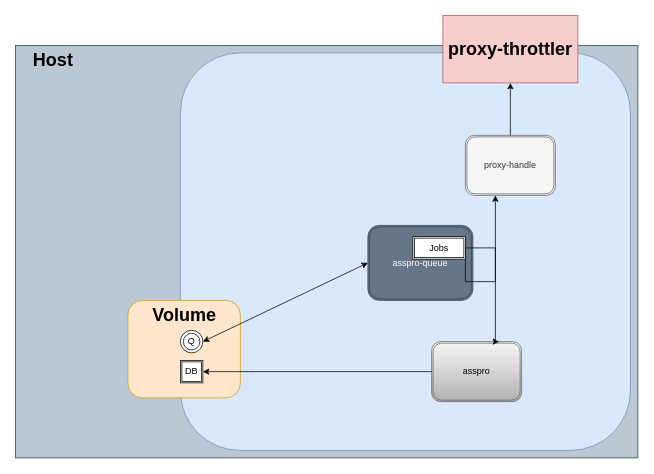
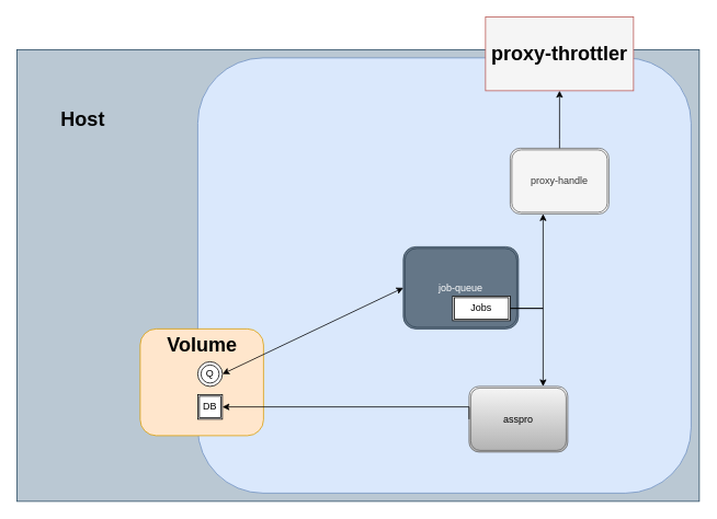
- <mxCell id="7" value="&lt;span style=&quot;font-size: 24px ; font-weight: 700&quot;&gt;proxy-throttler&lt;/span&gt;" style="rounded=0;whiteSpace=wrap;html=1;fillColor=#f8cecc;strokeColor=#b85450;" vertex="1" parent="1"><mxGeometry x="590" y="20" width="180" height="90" as="geometry" /></mxCell>
+ <mxCell id="7" value="&lt;span style=&quot;font-size: 24px ; font-weight: 700&quot;&gt;proxy-throttler&lt;/span&gt;" style="rounded=0;whiteSpace=wrap;html=1;fillColor=#f5f5f5;strokeColor=#b85450;" vertex="1" parent="1"><mxGeometry x="590" y="20" width="180" height="90" as="geometry" /></mxCell>
- <mxCell id="6" value="Host" style="text;strokeColor=none;fillColor=none;html=1;fontSize=24;fontStyle=1;verticalAlign=middle;align=center;" vertex="1" parent="1"><mxGeometry x="20" y="60" width="100" height="40" as="geometry" /></mxCell>
+ <mxCell id="6" value="Host" style="text;strokeColor=none;fillColor=none;html=1;fontSize=24;fontStyle=1;verticalAlign=middle;align=center;" vertex="1" parent="1"><mxGeometry x="50" y="125" width="100" height="40" as="geometry" /></mxCell>
- <mxCell id="17" value="Jobs" style="shape=ext;double=1;rounded=0;whiteSpace=wrap;html=1;" vertex="1" parent="1"><mxGeometry x="550" y="315" width="70" height="30" as="geometry" /></mxCell>
+ <mxCell id="17" value="Jobs" style="shape=ext;double=1;rounded=0;whiteSpace=wrap;html=1;" vertex="1" parent="1"><mxGeometry x="550" y="360" width="70" height="30" as="geometry" /></mxCell>
- <mxCell id="11" value="asspro-queue" style="shape=ext;double=1;rounded=1;whiteSpace=wrap;html=1;fillColor=#647687;fontColor=#ffffff;strokeColor=#314354;" vertex="1" parent="1"><mxGeometry x="490" y="300" width="140" height="100" as="geometry" /></mxCell>
+ <mxCell id="11" value="job-queue" style="shape=ext;double=1;rounded=1;whiteSpace=wrap;html=1;fillColor=#647687;fontColor=#ffffff;strokeColor=#314354;" vertex="1" parent="1"><mxGeometry x="490" y="300" width="140" height="100" as="geometry" /></mxCell>
- <mxCell id="9" value="asspro" style="shape=ext;double=1;rounded=1;whiteSpace=wrap;html=1;fillColor=#f5f5f5;gradientColor=#b3b3b3;strokeColor=#666666;" vertex="1" parent="1"><mxGeometry x="575" y="455" width="120" height="80" as="geometry" /></mxCell>
+ <mxCell id="9" value="asspro" style="shape=ext;double=1;rounded=1;whiteSpace=wrap;html=1;fillColor=#f5f5f5;gradientColor=#b3b3b3;strokeColor=#666666;" vertex="1" parent="1"><mxGeometry x="570" y="470" width="120" height="80" as="geometry" /></mxCell>
